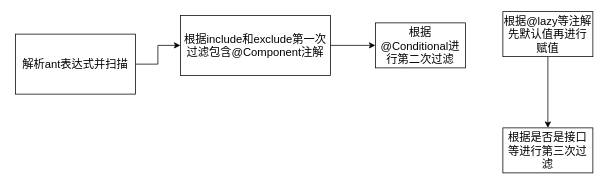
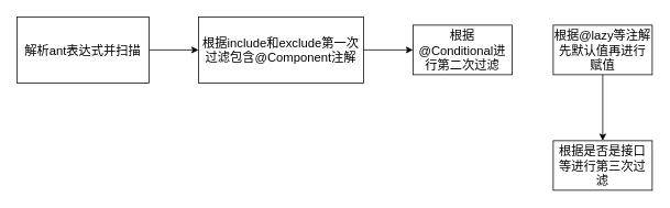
- <mxCell id="8" value="&lt;span style=&quot;font-size: 15px&quot;&gt;根据@lazy等注解先默认值再进行赋值&lt;/span&gt;" style="whiteSpace=wrap;html=1;rounded=0;" vertex="1" parent="1"><mxGeometry x="670" y="15" width="120" height="60" as="geometry" /></mxCell>
+ <mxCell id="8" value="&lt;span style=&quot;font-size: 15px&quot;&gt;根据@lazy等注解先默认值再进行赋值&lt;/span&gt;" style="whiteSpace=wrap;html=1;rounded=0;" vertex="1" parent="1"><mxGeometry x="670" y="30" width="120" height="60" as="geometry" /></mxCell>
- <mxCell id="3" value="&lt;font style=&quot;font-size: 15px&quot;&gt;解析ant表达式并扫描&lt;/font&gt;" style="rounded=0;whiteSpace=wrap;html=1;" vertex="1" parent="1"><mxGeometry x="20" y="45" width="160" height="80" as="geometry" /></mxCell>
+ <mxCell id="3" value="&lt;font style=&quot;font-size: 15px&quot;&gt;解析ant表达式并扫描&lt;/font&gt;" style="rounded=0;whiteSpace=wrap;html=1;" vertex="1" parent="1"><mxGeometry x="20" y="20" width="160" height="80" as="geometry" /></mxCell>
